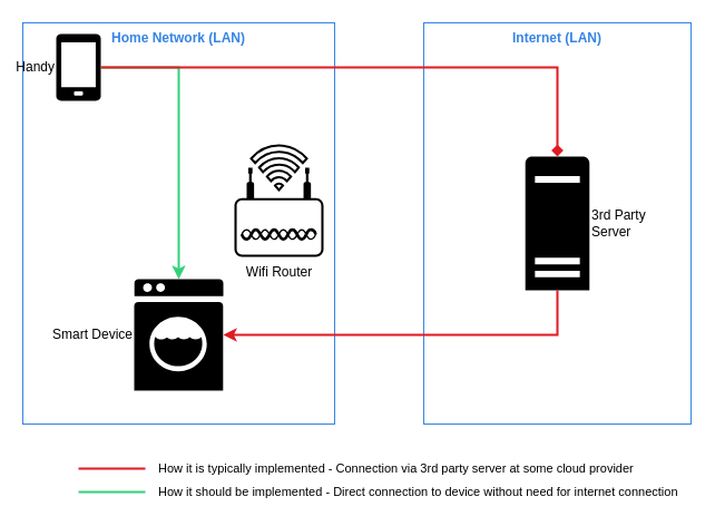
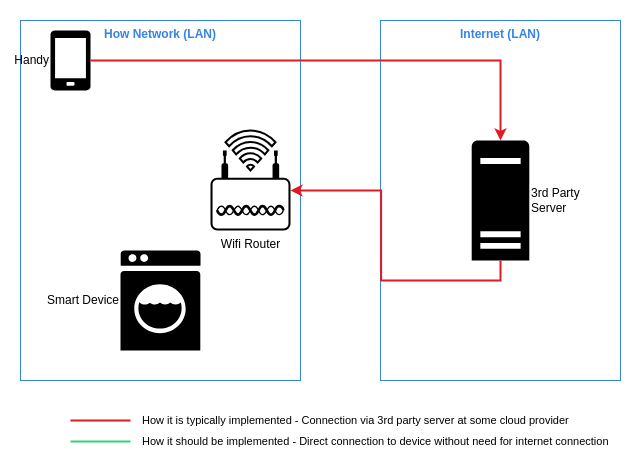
- <mxCell id="4" value="Home Network (LAN)" style="rounded=0;whiteSpace=wrap;html=1;container=1;recursiveResize=0;collapsible=0;labelPosition=center;verticalLabelPosition=middle;align=center;verticalAlign=top;fillColor=none;strokeColor=#3584e4;fontColor=#3584e4;fontStyle=1;strokeWidth=1;" vertex="1" parent="1"><mxGeometry x="20" y="20" width="280" height="360" as="geometry" /></mxCell>
+ <mxCell id="4" value="How Network (LAN)" style="rounded=0;whiteSpace=wrap;html=1;container=1;recursiveResize=0;collapsible=0;labelPosition=center;verticalLabelPosition=middle;align=center;verticalAlign=top;fillColor=none;strokeColor=#3584e4;fontColor=#3584e4;fontStyle=1;strokeWidth=1;" vertex="1" parent="1"><mxGeometry x="20" y="20" width="280" height="360" as="geometry" /></mxCell>
- <mxCell id="10" style="edgeStyle=orthogonalEdgeStyle;rounded=0;orthogonalLoop=1;jettySize=auto;html=1;entryX=0.5;entryY=0;entryDx=0;entryDy=0;entryPerimeter=0;fillColor=#d5e8d4;strokeColor=#e01b24;strokeWidth=2;endArrow=diamond;" edge="1" parent="1" source="6" target="3"><mxGeometry relative="1" as="geometry" /></mxCell>
+ <mxCell id="10" style="edgeStyle=orthogonalEdgeStyle;rounded=0;orthogonalLoop=1;jettySize=auto;html=1;entryX=0.5;entryY=0;entryDx=0;entryDy=0;entryPerimeter=0;fillColor=#d5e8d4;strokeColor=#e01b24;strokeWidth=2;" edge="1" parent="1" source="6" target="3"><mxGeometry relative="1" as="geometry" /></mxCell>
- <mxCell id="5" style="edgeStyle=orthogonalEdgeStyle;rounded=0;orthogonalLoop=1;jettySize=auto;html=1;entryX=0.5;entryY=0;entryDx=0;entryDy=0;entryPerimeter=0;strokeColor=#33d17a;strokeWidth=2;" edge="1" parent="4" source="6" target="7"><mxGeometry relative="1" as="geometry" /></mxCell>
- <mxCell id="11" style="edgeStyle=orthogonalEdgeStyle;rounded=0;orthogonalLoop=1;jettySize=auto;html=1;exitX=0.5;exitY=1;exitDx=0;exitDy=0;exitPerimeter=0;fillColor=#f8cecc;strokeColor=#e01b24;strokeWidth=2;" edge="1" parent="1" source="3" target="7"><mxGeometry relative="1" as="geometry" /></mxCell>
+ <mxCell id="11" style="edgeStyle=orthogonalEdgeStyle;rounded=0;orthogonalLoop=1;jettySize=auto;html=1;exitX=0.5;exitY=1;exitDx=0;exitDy=0;exitPerimeter=0;fillColor=#f8cecc;strokeColor=#e01b24;strokeWidth=2;" edge="1" parent="1" source="3" target="8"><mxGeometry relative="1" as="geometry" /></mxCell>
